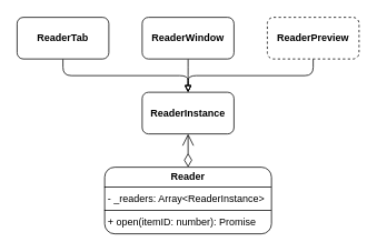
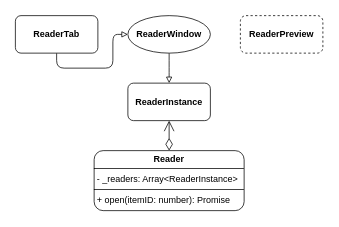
- <mxCell id="6" value="ReaderWindow" style="html=1;whiteSpace=wrap;fontStyle=1;rounded=1;" vertex="1" parent="1"><mxGeometry x="170" y="20" width="110" height="50" as="geometry" /></mxCell>
+ <mxCell id="6" value="ReaderWindow" style="ellipse;html=1;whiteSpace=wrap;fontStyle=1;" vertex="1" parent="1"><mxGeometry x="170" y="20" width="110" height="50" as="geometry" /></mxCell>
- <mxCell id="3" style="edgeStyle=orthogonalEdgeStyle;rounded=1;orthogonalLoop=1;jettySize=auto;html=1;exitX=0.5;exitY=1;exitDx=0;exitDy=0;entryX=0.5;entryY=0;entryDx=0;entryDy=0;endArrow=block;endFill=0;" edge="1" parent="1" source="4" target="2"><mxGeometry relative="1" as="geometry" /></mxCell>
+ <mxCell id="3" style="edgeStyle=orthogonalEdgeStyle;rounded=1;orthogonalLoop=1;jettySize=auto;html=1;exitX=0.5;exitY=1;exitDx=0;exitDy=0;endArrow=block;endFill=0;" edge="1" parent="1" source="4" target="6"><mxGeometry relative="1" as="geometry" /></mxCell>
- <mxCell id="7" style="edgeStyle=orthogonalEdgeStyle;rounded=1;orthogonalLoop=1;jettySize=auto;html=1;exitX=0.5;exitY=1;exitDx=0;exitDy=0;entryX=0.5;entryY=0;entryDx=0;entryDy=0;endArrow=block;endFill=0;" edge="1" parent="1" source="8" target="2"><mxGeometry relative="1" as="geometry" /></mxCell>
